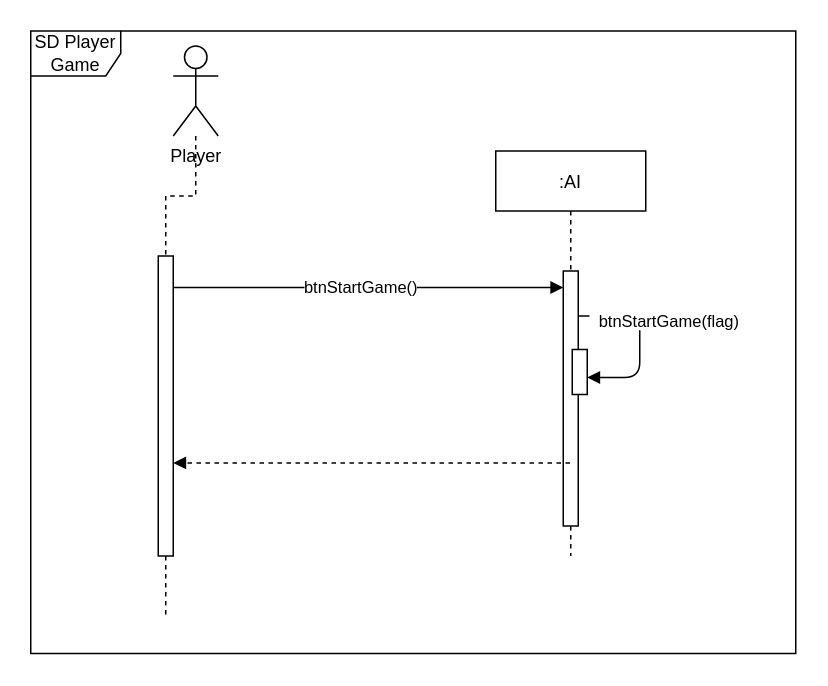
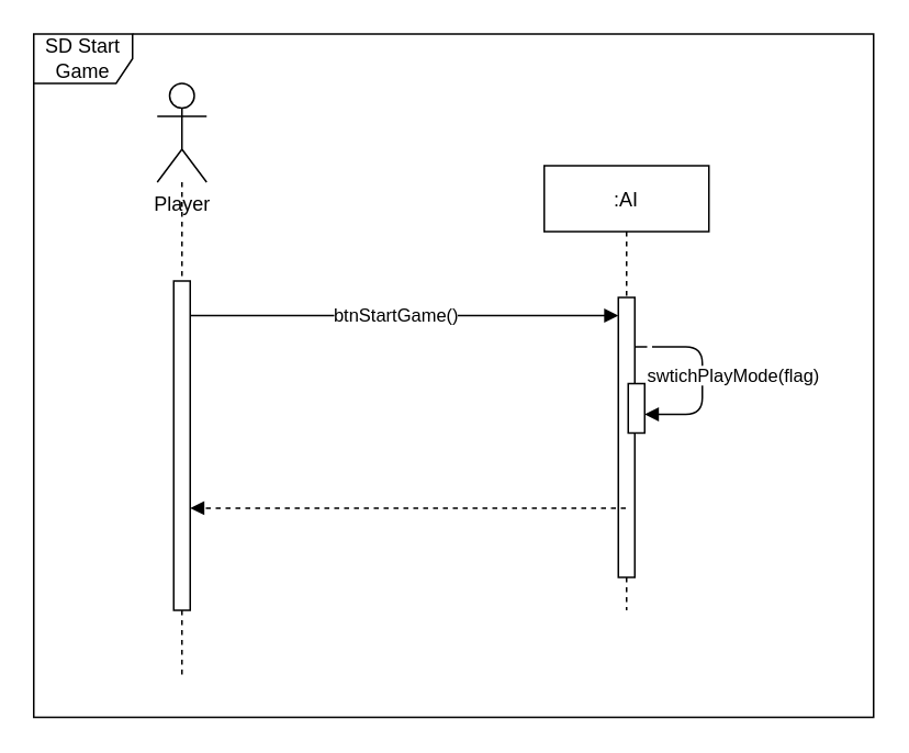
- <mxCell id="5" value="SD Player Game" style="shape=umlFrame;whiteSpace=wrap;html=1;" vertex="1" parent="1"><mxGeometry x="20" y="20" width="510" height="415" as="geometry" /></mxCell>
+ <mxCell id="5" value="SD Start Game" style="shape=umlFrame;whiteSpace=wrap;html=1;" vertex="1" parent="1"><mxGeometry x="20" y="20" width="510" height="415" as="geometry" /></mxCell>
- <mxCell id="7" value="Player" style="shape=umlActor;verticalLabelPosition=bottom;verticalAlign=top;html=1;outlineConnect=0;" vertex="1" parent="1"><mxGeometry x="115" y="30" width="30" height="60" as="geometry" /></mxCell>
+ <mxCell id="7" value="Player" style="shape=umlActor;verticalLabelPosition=bottom;verticalAlign=top;html=1;outlineConnect=0;" vertex="1" parent="1"><mxGeometry x="95" y="50" width="30" height="60" as="geometry" /></mxCell>
- <mxCell id="13" value="&lt;span style=&quot;color: rgb(0, 0, 0); font-family: Helvetica; font-size: 11px; font-style: normal; font-variant-ligatures: normal; font-variant-caps: normal; font-weight: 400; letter-spacing: normal; orphans: 2; text-align: center; text-indent: 0px; text-transform: none; widows: 2; word-spacing: 0px; -webkit-text-stroke-width: 0px; background-color: rgb(255, 255, 255); text-decoration-thickness: initial; text-decoration-style: initial; text-decoration-color: initial; float: none; display: inline !important;&quot;&gt;&amp;nbsp; btnStartGame(flag)&lt;/span&gt;" style="text;whiteSpace=wrap;html=1;" vertex="1" parent="1"><mxGeometry x="391" y="200" width="110" height="20" as="geometry" /></mxCell>
+ <mxCell id="13" value="&lt;span style=&quot;color: rgb(0, 0, 0); font-family: Helvetica; font-size: 11px; font-style: normal; font-variant-ligatures: normal; font-variant-caps: normal; font-weight: 400; letter-spacing: normal; orphans: 2; text-align: center; text-indent: 0px; text-transform: none; widows: 2; word-spacing: 0px; -webkit-text-stroke-width: 0px; background-color: rgb(255, 255, 255); text-decoration-thickness: initial; text-decoration-style: initial; text-decoration-color: initial; float: none; display: inline !important;&quot;&gt;&amp;nbsp; swtichPlayMode(flag)&lt;/span&gt;" style="text;whiteSpace=wrap;html=1;" vertex="1" parent="1"><mxGeometry x="391" y="200" width="110" height="20" as="geometry" /></mxCell>
